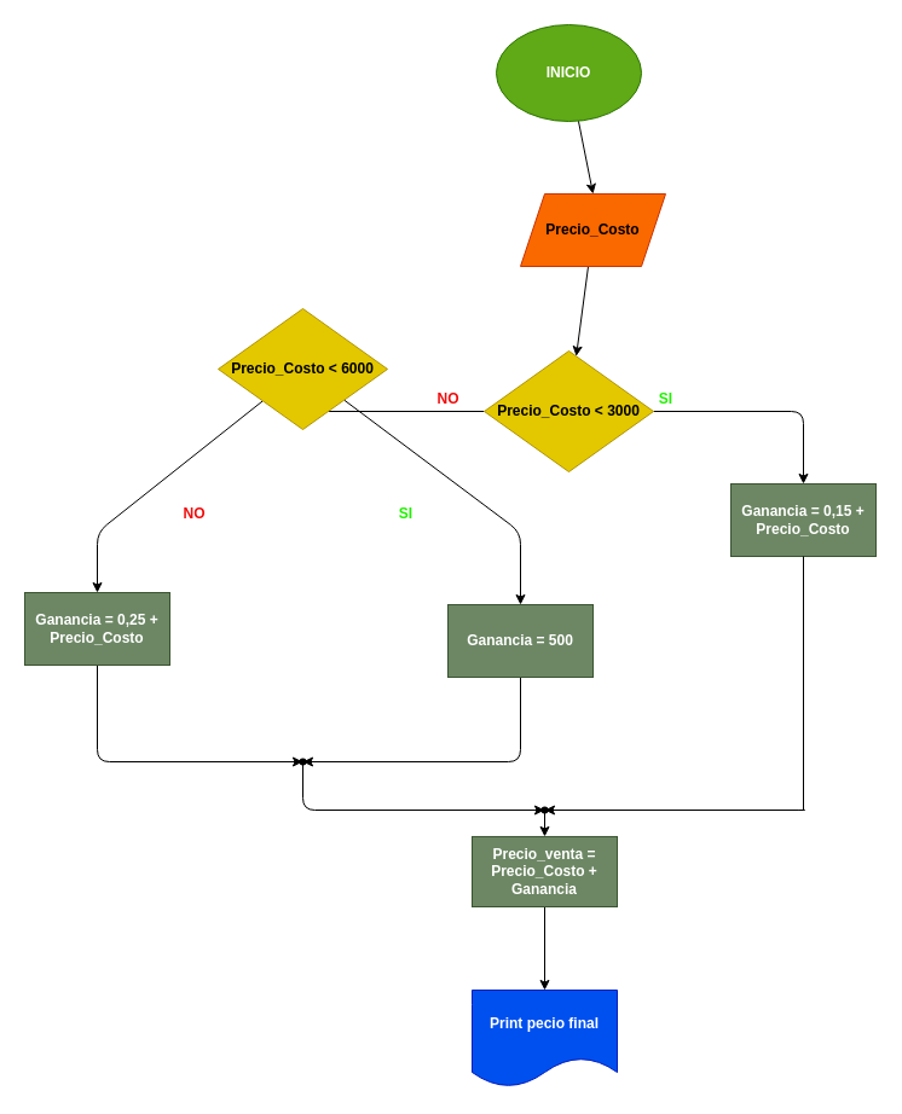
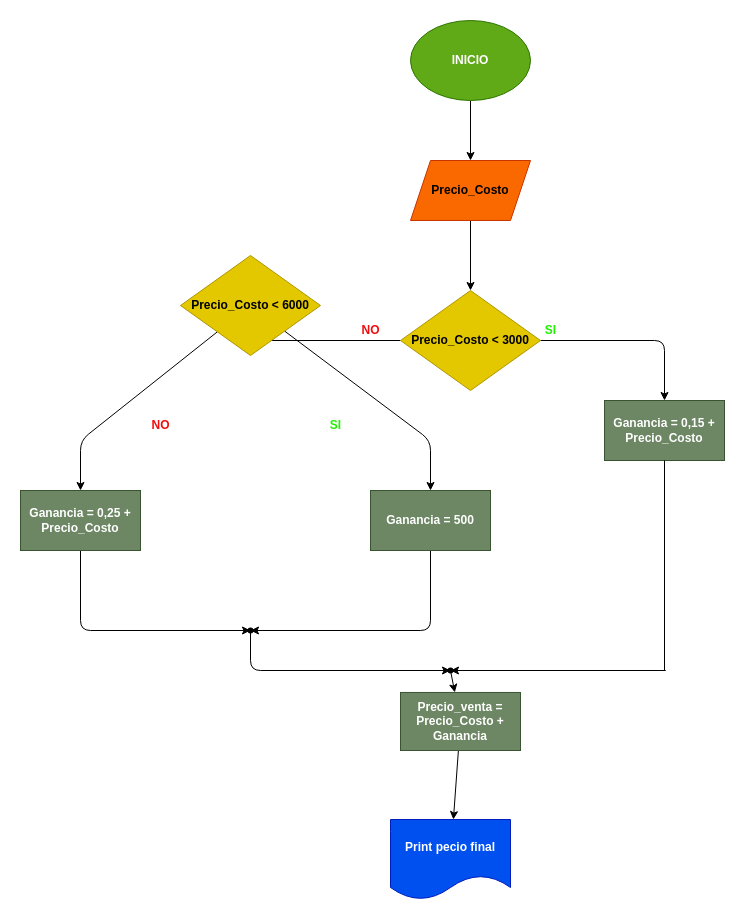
- <mxCell id="5" value="&lt;b&gt;Precio_Costo&lt;/b&gt;" style="shape=parallelogram;perimeter=parallelogramPerimeter;whiteSpace=wrap;html=1;fixedSize=1;fillColor=#fa6800;strokeColor=#C73500;fontColor=#000000;" vertex="1" parent="1"><mxGeometry x="430" y="160" width="120" height="60" as="geometry" /></mxCell>
+ <mxCell id="5" value="&lt;b&gt;Precio_Costo&lt;/b&gt;" style="shape=parallelogram;perimeter=parallelogramPerimeter;whiteSpace=wrap;html=1;fixedSize=1;fillColor=#fa6800;strokeColor=#C73500;fontColor=#000000;" vertex="1" parent="1"><mxGeometry x="410" y="160" width="120" height="60" as="geometry" /></mxCell>
- <mxCell id="17" value="&lt;b&gt;Ganancia = 500&lt;/b&gt;" style="whiteSpace=wrap;html=1;fillColor=#6d8764;strokeColor=#3A5431;fontColor=#ffffff;" vertex="1" parent="1"><mxGeometry x="370" y="500" width="120" height="60" as="geometry" /></mxCell>
+ <mxCell id="17" value="&lt;b&gt;Ganancia = 500&lt;/b&gt;" style="whiteSpace=wrap;html=1;fillColor=#6d8764;strokeColor=#3A5431;fontColor=#ffffff;" vertex="1" parent="1"><mxGeometry x="370" y="490" width="120" height="60" as="geometry" /></mxCell>
- <mxCell id="28" value="&lt;b&gt;Precio_venta = Precio_Costo + Ganancia&lt;/b&gt;" style="rounded=0;whiteSpace=wrap;html=1;fontColor=#ffffff;fillColor=#6d8764;strokeColor=#3A5431;" vertex="1" parent="1"><mxGeometry x="390" y="691.96" width="120" height="58.04" as="geometry" /></mxCell>
+ <mxCell id="28" value="&lt;b&gt;Precio_venta = Precio_Costo + Ganancia&lt;/b&gt;" style="rounded=0;whiteSpace=wrap;html=1;fontColor=#ffffff;fillColor=#6d8764;strokeColor=#3A5431;" vertex="1" parent="1"><mxGeometry x="400" y="691.96" width="120" height="58.04" as="geometry" /></mxCell>
